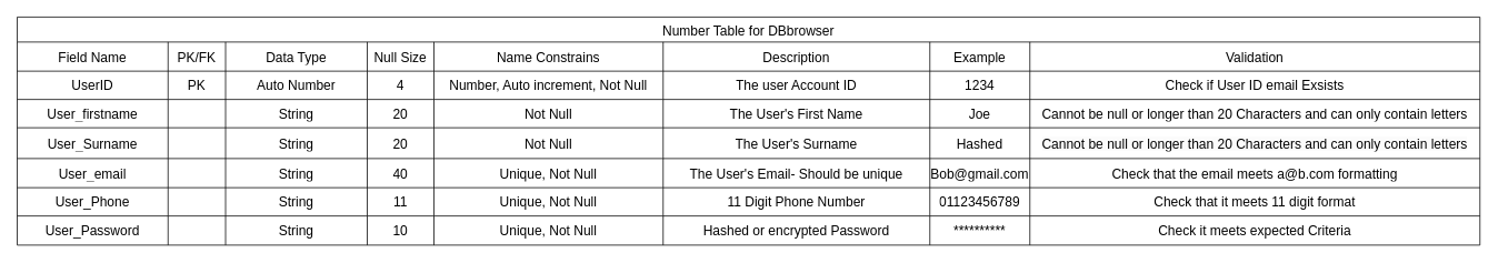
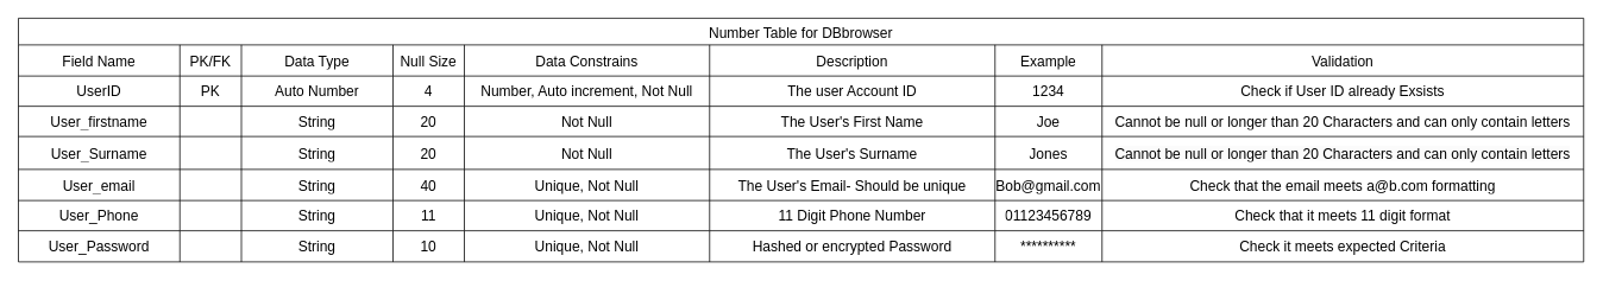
- <mxCell id="8" value="Name Constrains" style="shape=partialRectangle;html=1;whiteSpace=wrap;connectable=0;strokeColor=inherit;overflow=hidden;fillColor=none;top=0;left=0;bottom=0;right=0;pointerEvents=1;fontSize=16;" parent="3" vertex="1"><mxGeometry x="500" width="275" height="35" as="geometry"><mxRectangle width="275" height="35" as="alternateBounds" /></mxGeometry></mxCell>
+ <mxCell id="8" value="Data Constrains" style="shape=partialRectangle;html=1;whiteSpace=wrap;connectable=0;strokeColor=inherit;overflow=hidden;fillColor=none;top=0;left=0;bottom=0;right=0;pointerEvents=1;fontSize=16;" parent="3" vertex="1"><mxGeometry x="500" width="275" height="35" as="geometry"><mxRectangle width="275" height="35" as="alternateBounds" /></mxGeometry></mxCell>
- <mxCell id="20" value="Check if User ID email Exsists" style="shape=partialRectangle;html=1;whiteSpace=wrap;connectable=0;strokeColor=inherit;overflow=hidden;fillColor=none;top=0;left=0;bottom=0;right=0;pointerEvents=1;fontSize=16;" parent="12" vertex="1"><mxGeometry x="1215" width="540" height="34" as="geometry"><mxRectangle width="540" height="34" as="alternateBounds" /></mxGeometry></mxCell>
+ <mxCell id="20" value="Check if User ID already Exsists" style="shape=partialRectangle;html=1;whiteSpace=wrap;connectable=0;strokeColor=inherit;overflow=hidden;fillColor=none;top=0;left=0;bottom=0;right=0;pointerEvents=1;fontSize=16;" parent="12" vertex="1"><mxGeometry x="1215" width="540" height="34" as="geometry"><mxRectangle width="540" height="34" as="alternateBounds" /></mxGeometry></mxCell>
- <mxCell id="37" value="Hashed" style="shape=partialRectangle;html=1;whiteSpace=wrap;connectable=0;strokeColor=inherit;overflow=hidden;fillColor=none;top=0;left=0;bottom=0;right=0;pointerEvents=1;fontSize=16;" parent="30" vertex="1"><mxGeometry x="1095" width="120" height="37" as="geometry"><mxRectangle width="120" height="37" as="alternateBounds" /></mxGeometry></mxCell>
+ <mxCell id="37" value="Jones" style="shape=partialRectangle;html=1;whiteSpace=wrap;connectable=0;strokeColor=inherit;overflow=hidden;fillColor=none;top=0;left=0;bottom=0;right=0;pointerEvents=1;fontSize=16;" parent="30" vertex="1"><mxGeometry x="1095" width="120" height="37" as="geometry"><mxRectangle width="120" height="37" as="alternateBounds" /></mxGeometry></mxCell>
